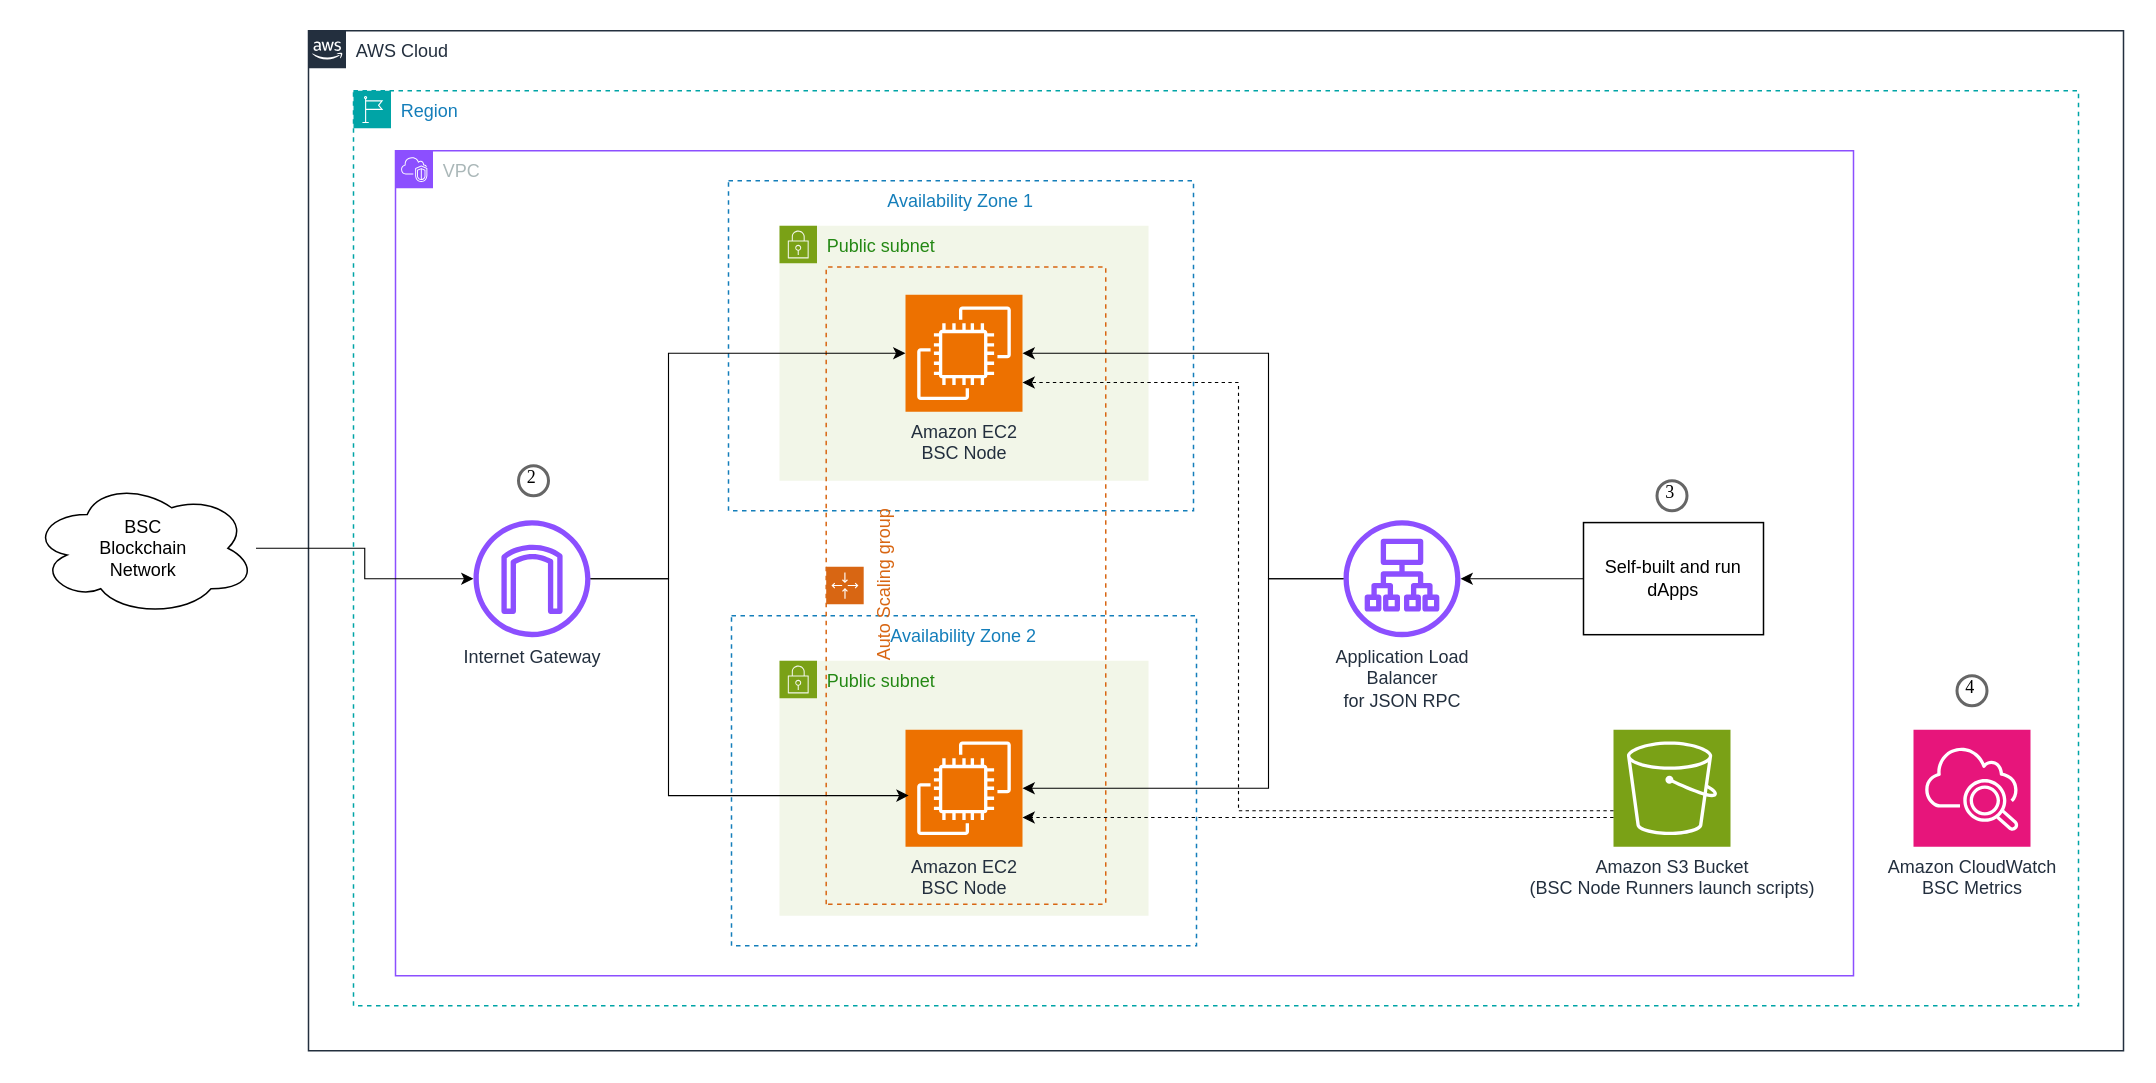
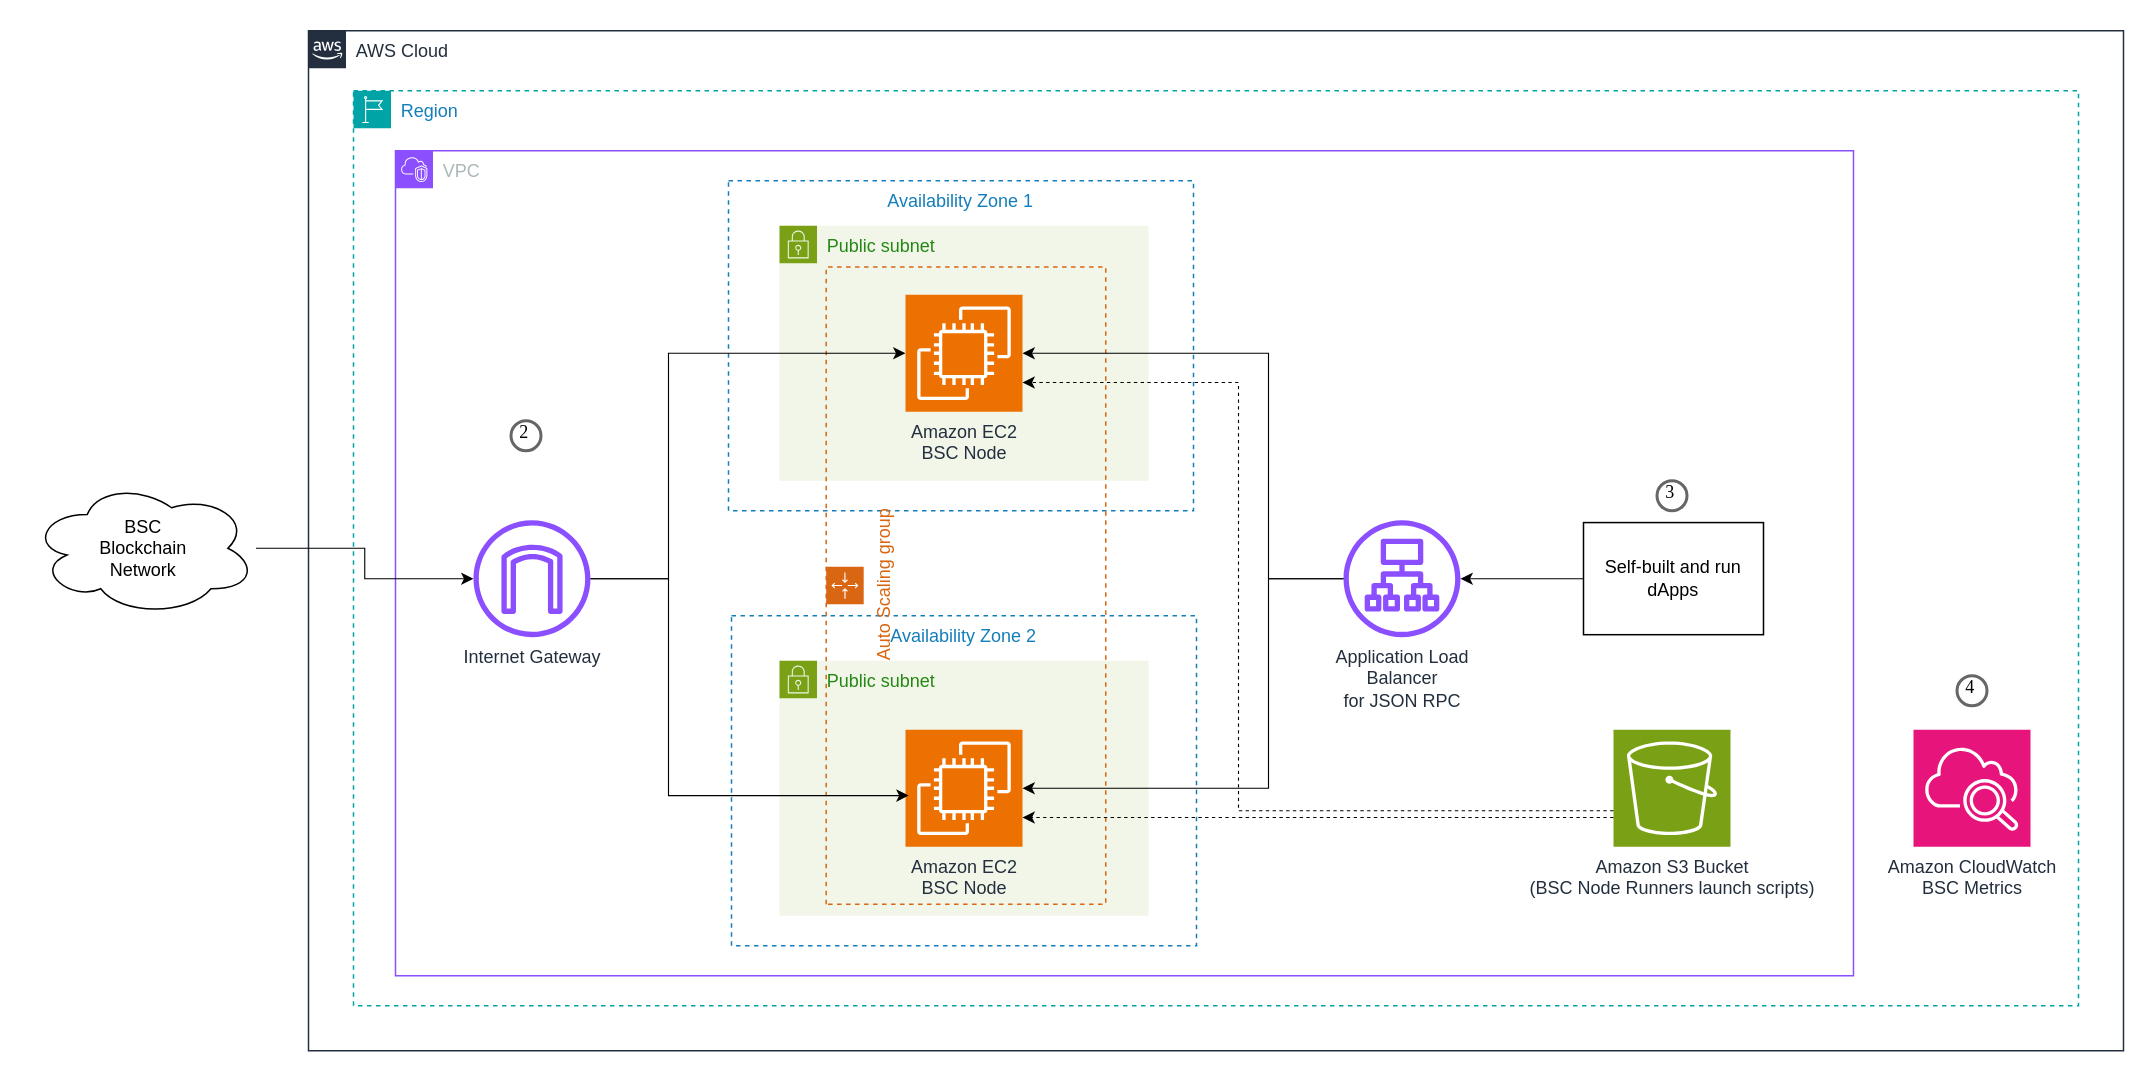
- <mxCell id="7" value="2" style="ellipse;whiteSpace=wrap;html=1;aspect=fixed;strokeWidth=2;fontFamily=Tahoma;spacingBottom=4;spacingRight=2;strokeColor=#666666;" vertex="1" parent="5"><mxGeometry x="82" y="210" width="20" height="20" as="geometry" /></mxCell>
+ <mxCell id="7" value="2" style="ellipse;whiteSpace=wrap;html=1;aspect=fixed;strokeWidth=2;fontFamily=Tahoma;spacingBottom=4;spacingRight=2;strokeColor=#666666;" vertex="1" parent="5"><mxGeometry x="77" y="180" width="20" height="20" as="geometry" /></mxCell>
